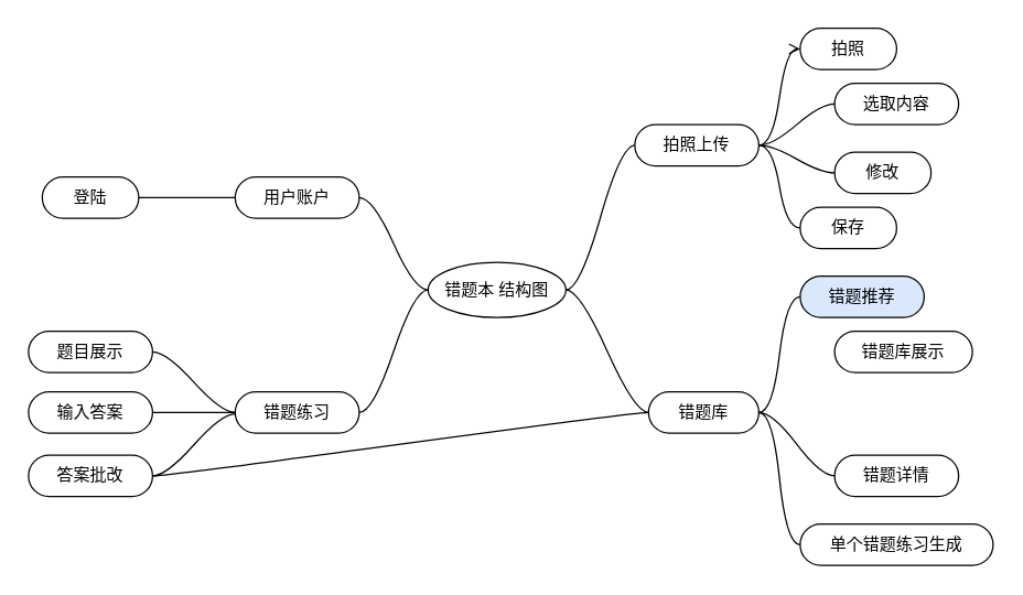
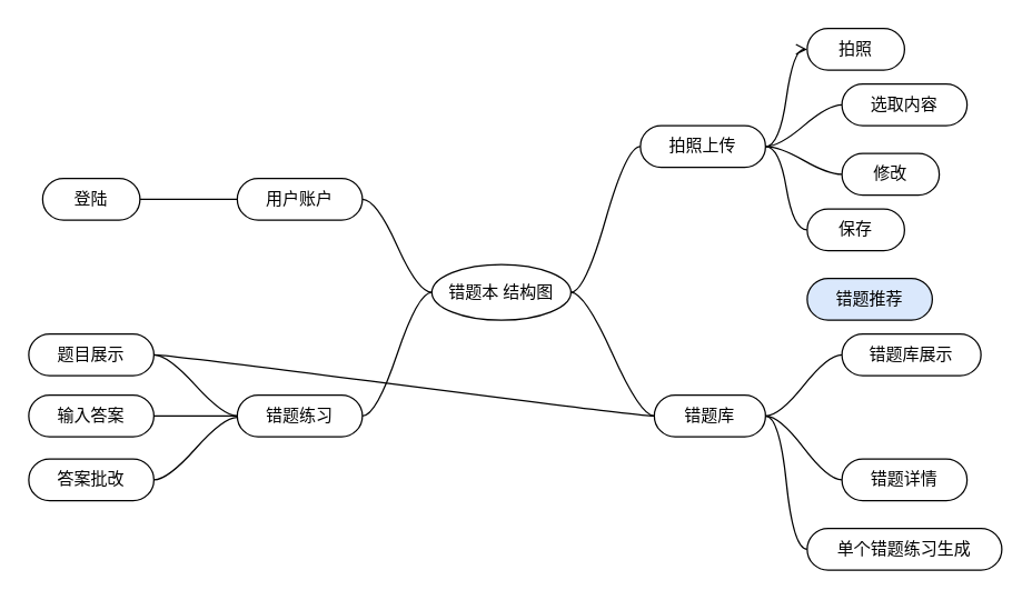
- <mxCell id="9" style="edgeStyle=entityRelationEdgeStyle;rounded=0;orthogonalLoop=1;jettySize=auto;html=1;startArrow=none;endArrow=none;segment=10;curved=1;sourcePerimeterSpacing=0;targetPerimeterSpacing=0;entryX=0;entryY=0.5;entryDx=0;entryDy=0;" edge="1" parent="1" source="13" target="22"><mxGeometry relative="1" as="geometry" /></mxCell>
+ <mxCell id="9" style="edgeStyle=entityRelationEdgeStyle;rounded=0;orthogonalLoop=1;jettySize=auto;html=1;startArrow=none;endArrow=none;segment=10;curved=1;sourcePerimeterSpacing=0;targetPerimeterSpacing=0;" edge="1" parent="1" source="13" target="34"><mxGeometry relative="1" as="geometry" /></mxCell>
- <mxCell id="10" style="edgeStyle=entityRelationEdgeStyle;rounded=0;orthogonalLoop=1;jettySize=auto;html=1;startArrow=none;endArrow=none;segment=10;curved=1;sourcePerimeterSpacing=0;targetPerimeterSpacing=0;" edge="1" parent="1" source="13" target="28"><mxGeometry relative="1" as="geometry" /></mxCell>
+ <mxCell id="10" style="edgeStyle=entityRelationEdgeStyle;rounded=0;orthogonalLoop=1;jettySize=auto;html=1;startArrow=none;endArrow=none;segment=10;curved=1;sourcePerimeterSpacing=0;targetPerimeterSpacing=0;entryX=0;entryY=0.5;entryDx=0;entryDy=0;" edge="1" parent="1" source="13" target="23"><mxGeometry relative="1" as="geometry" /></mxCell>
